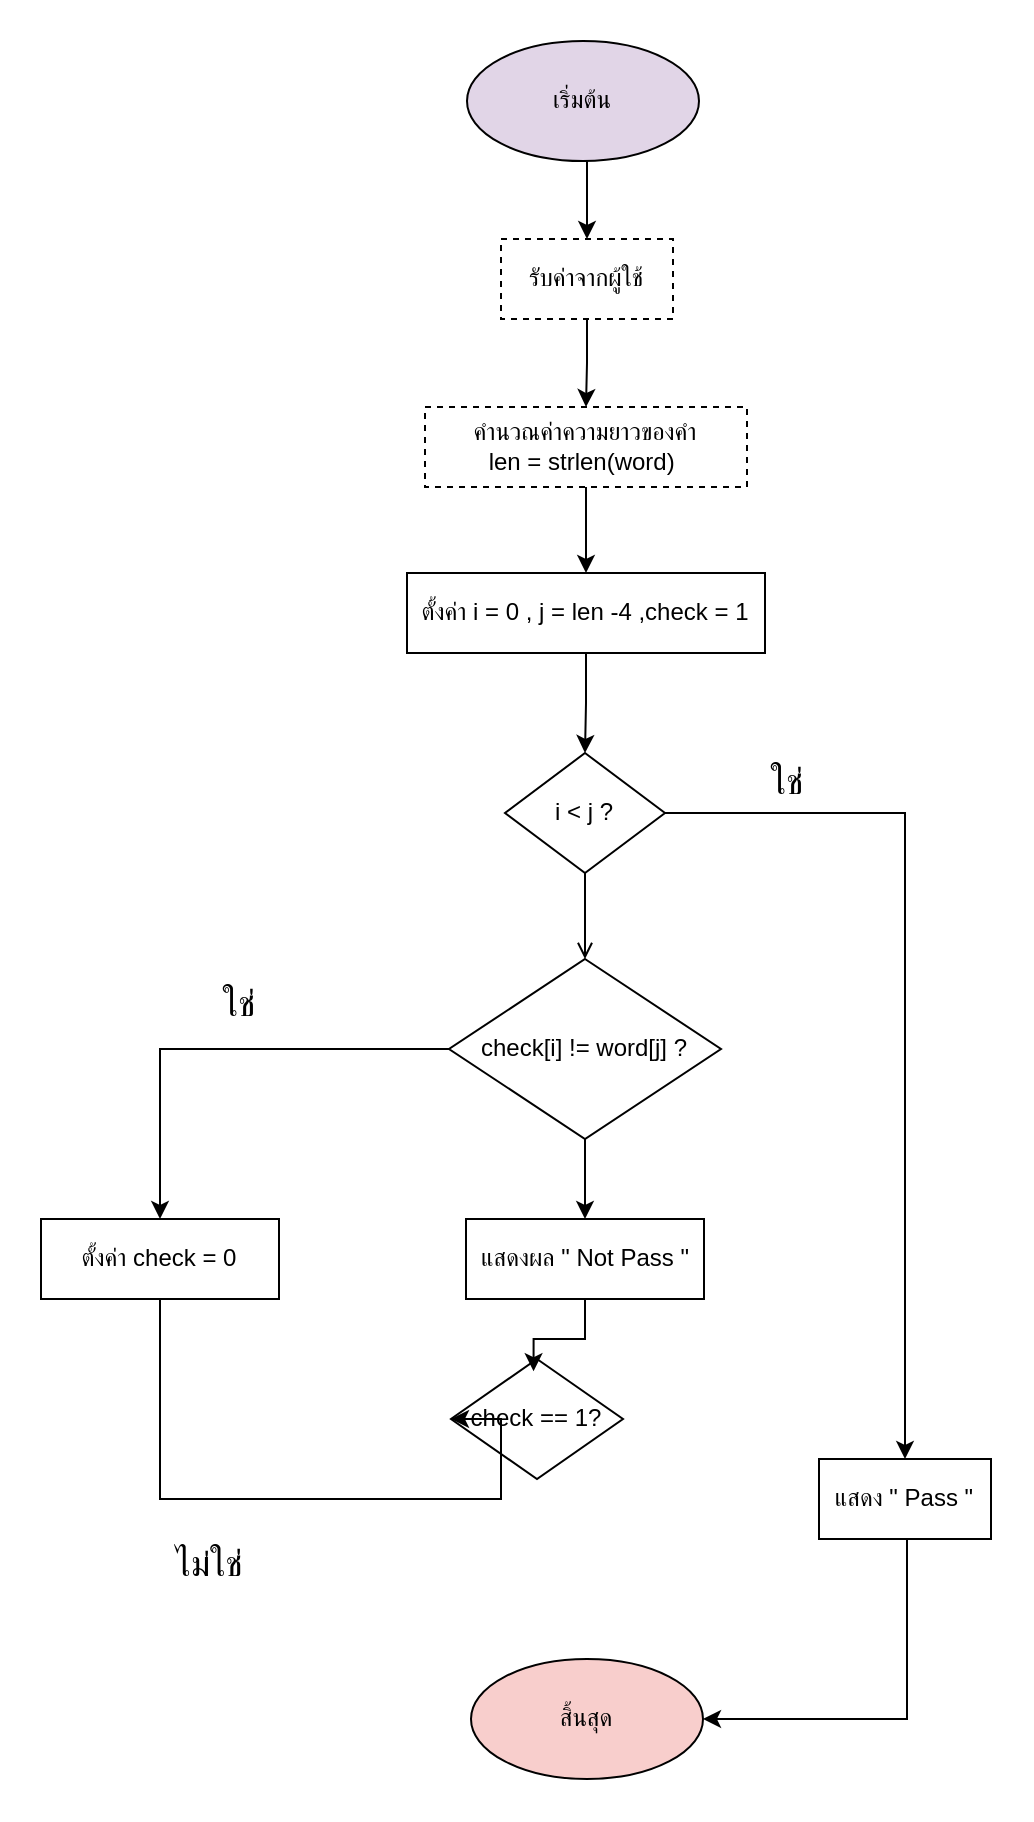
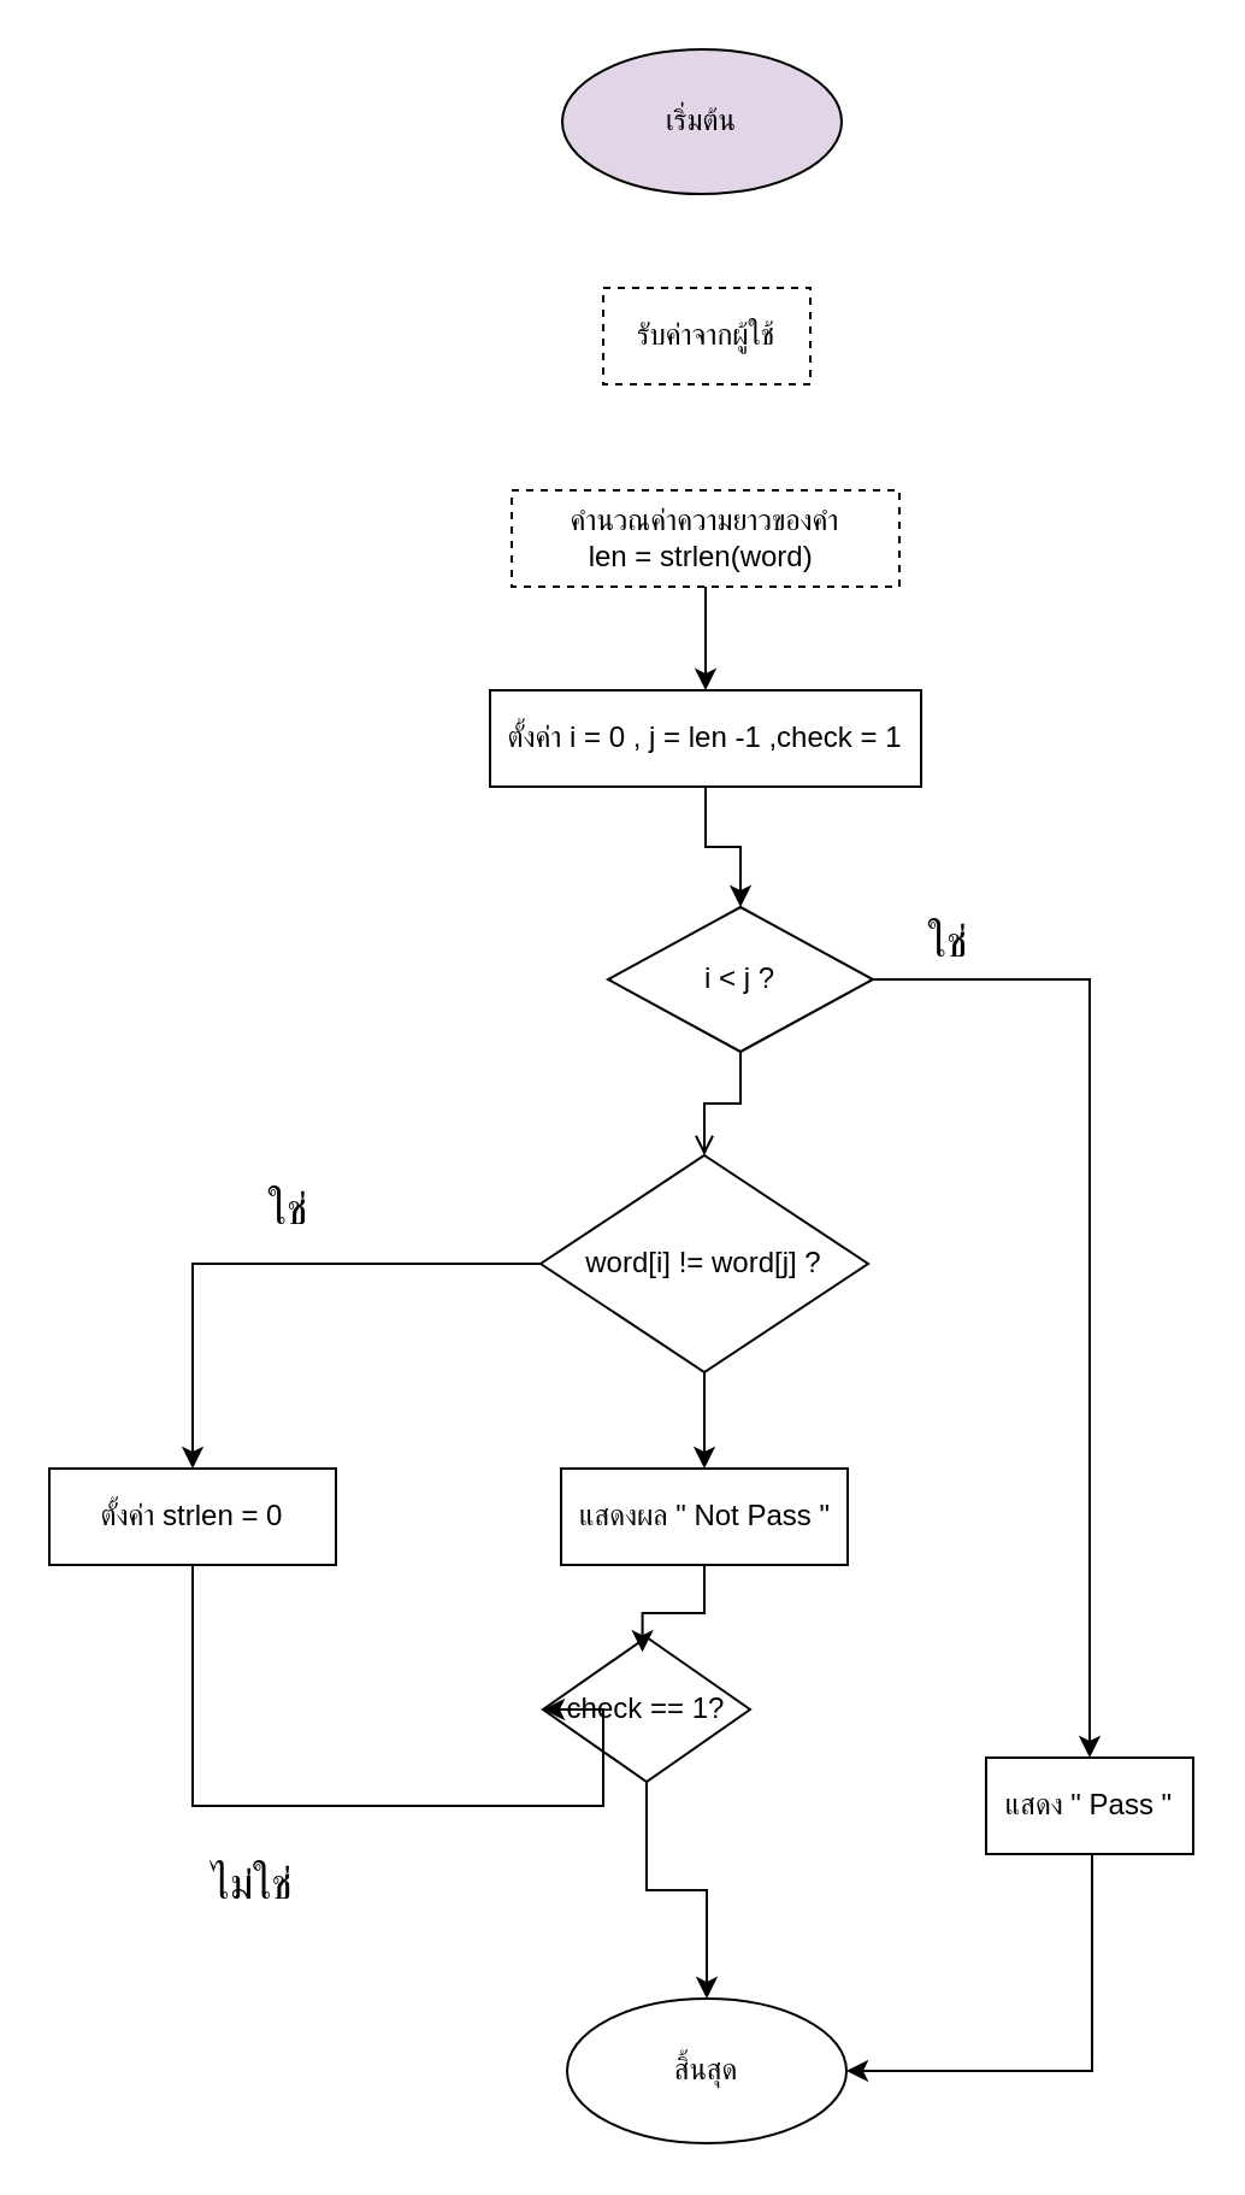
- <mxCell id="2" style="edgeStyle=orthogonalEdgeStyle;rounded=0;orthogonalLoop=1;jettySize=auto;html=1;exitX=0.5;exitY=1;exitDx=0;exitDy=0;entryX=0.5;entryY=0;entryDx=0;entryDy=0;" edge="1" parent="1" source="3" target="5"><mxGeometry relative="1" as="geometry" /></mxCell>
- <mxCell id="4" style="edgeStyle=orthogonalEdgeStyle;rounded=0;orthogonalLoop=1;jettySize=auto;html=1;exitX=0.5;exitY=1;exitDx=0;exitDy=0;entryX=0.5;entryY=0;entryDx=0;entryDy=0;" edge="1" parent="1" source="5" target="7"><mxGeometry relative="1" as="geometry" /></mxCell>
- <mxCell id="9" value="ตั้งค่า i = 0 , j = len -4 ,check = 1" style="rounded=0;whiteSpace=wrap;html=1;" vertex="1" parent="1"><mxGeometry x="203" y="286" width="179" height="40" as="geometry" /></mxCell>
+ <mxCell id="9" value="ตั้งค่า i = 0 , j = len -1 ,check = 1" style="rounded=0;whiteSpace=wrap;html=1;" vertex="1" parent="1"><mxGeometry x="203" y="286" width="179" height="40" as="geometry" /></mxCell>
- <mxCell id="12" value="i &amp;lt; j ?" style="rhombus;whiteSpace=wrap;html=1;" vertex="1" parent="1"><mxGeometry x="252" y="376" width="80" height="60" as="geometry" /></mxCell>
+ <mxCell id="12" value="i &amp;lt; j ?" style="rhombus;whiteSpace=wrap;html=1;" vertex="1" parent="1"><mxGeometry x="252" y="376" width="110" height="60" as="geometry" /></mxCell>
- <mxCell id="15" value="check[i] != word[j] ?" style="rhombus;whiteSpace=wrap;html=1;" vertex="1" parent="1"><mxGeometry x="224" y="479" width="136" height="90" as="geometry" /></mxCell>
+ <mxCell id="15" value="word[i] != word[j] ?" style="rhombus;whiteSpace=wrap;html=1;" vertex="1" parent="1"><mxGeometry x="224" y="479" width="136" height="90" as="geometry" /></mxCell>
- <mxCell id="23" value="ตั้งค่า check = 0" style="rounded=0;whiteSpace=wrap;html=1;" vertex="1" parent="1"><mxGeometry x="20" y="609" width="119" height="40" as="geometry" /></mxCell>
+ <mxCell id="23" value="ตั้งค่า strlen = 0" style="rounded=0;whiteSpace=wrap;html=1;" vertex="1" parent="1"><mxGeometry x="20" y="609" width="119" height="40" as="geometry" /></mxCell>
+ <mxCell id="17" style="edgeStyle=orthogonalEdgeStyle;rounded=0;orthogonalLoop=1;jettySize=auto;html=1;exitX=0.5;exitY=1;exitDx=0;exitDy=0;entryX=0.5;entryY=0;entryDx=0;entryDy=0;" edge="1" parent="1" source="18" target="19"><mxGeometry relative="1" as="geometry" /></mxCell>
- <mxCell id="19" value="สิ้นสุด" style="ellipse;whiteSpace=wrap;html=1;fillColor=#f8cecc;" vertex="1" parent="1"><mxGeometry x="235" y="829" width="116" height="60" as="geometry" /></mxCell>
+ <mxCell id="19" value="สิ้นสุด" style="ellipse;whiteSpace=wrap;html=1;" vertex="1" parent="1"><mxGeometry x="235" y="829" width="116" height="60" as="geometry" /></mxCell>
